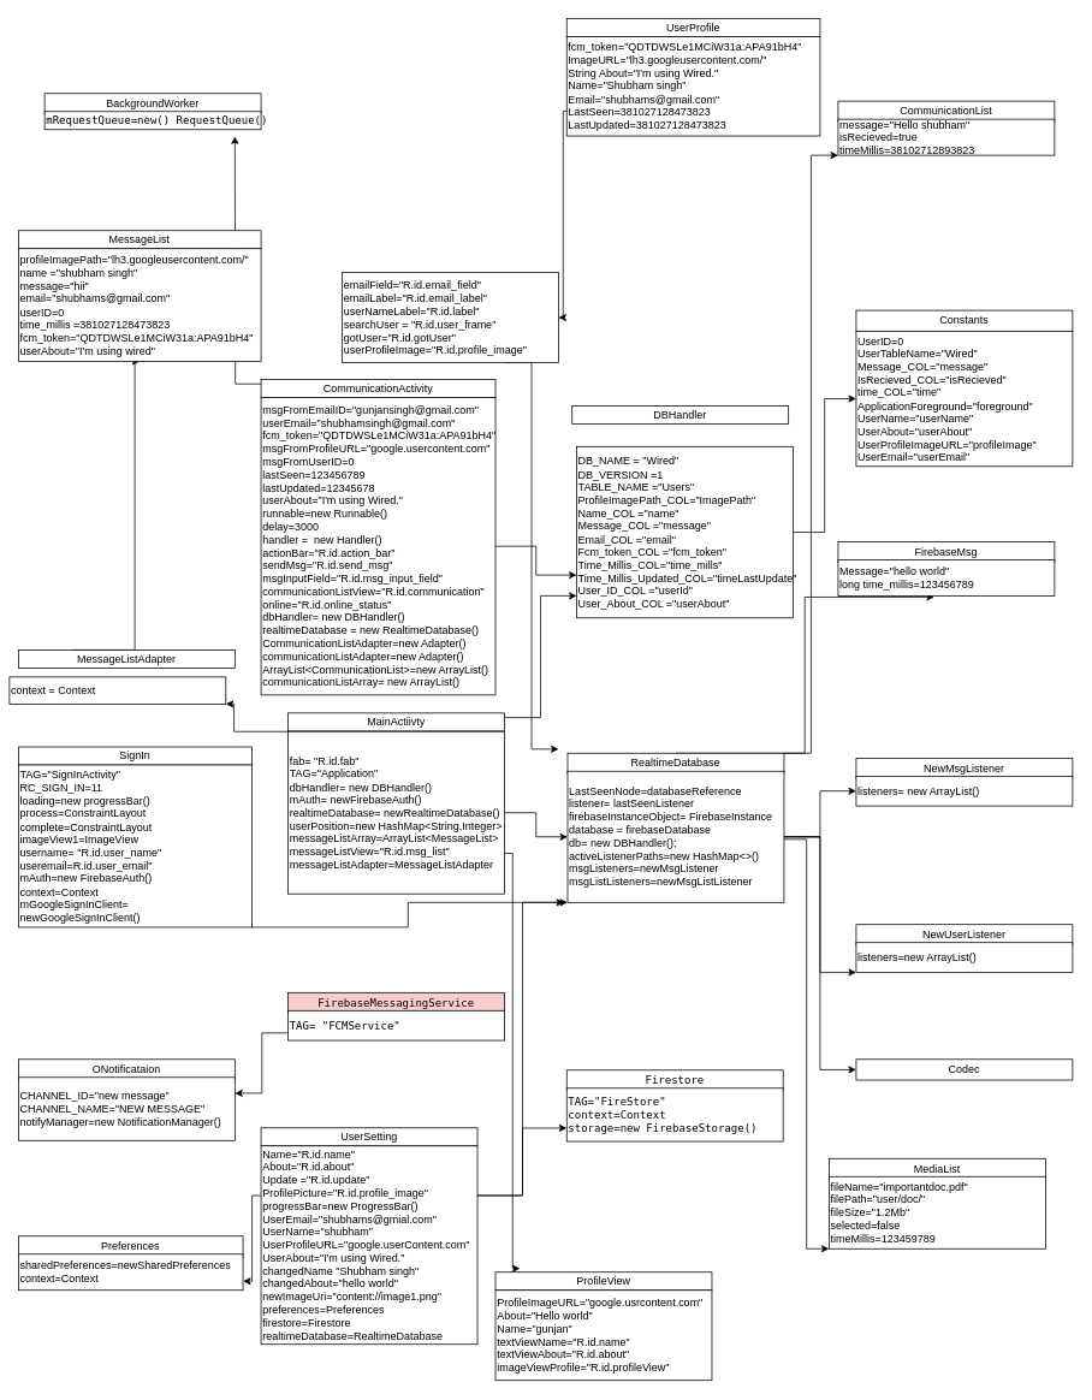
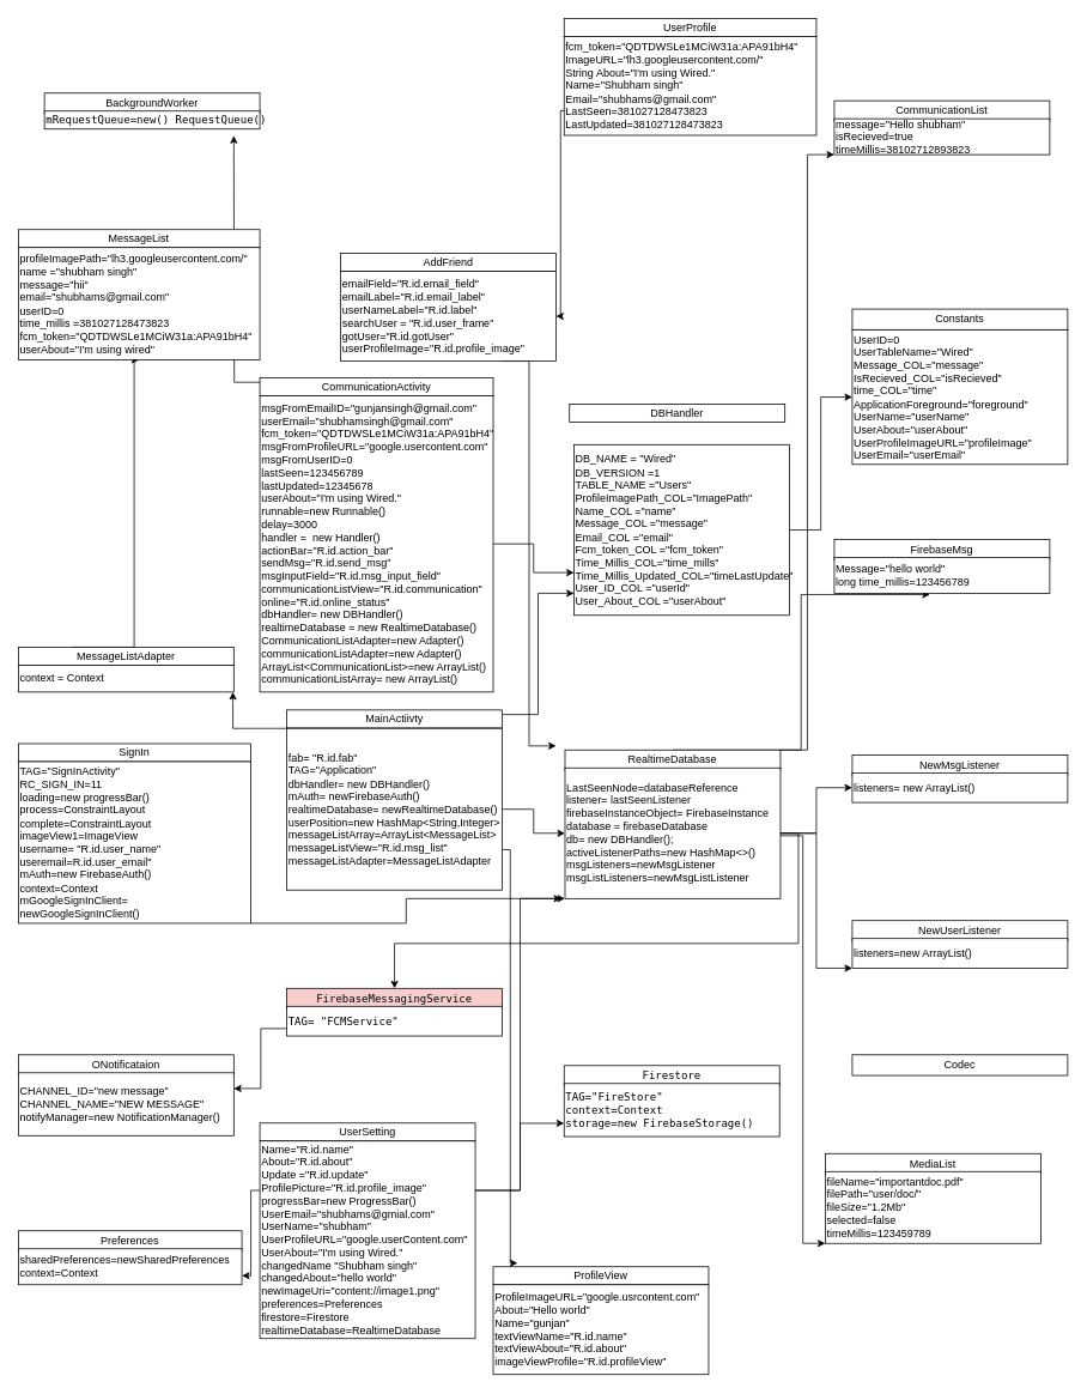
+ <mxCell id="12" value="AddFriend" style="rounded=0;whiteSpace=wrap;html=1;" parent="1" vertex="1"><mxGeometry x="379" y="281.5" width="240" height="20" as="geometry" /></mxCell>
- <mxCell id="29" value="&lt;div align=&quot;left&quot;&gt;context = Context&lt;br&gt;&lt;/div&gt;" style="rounded=0;whiteSpace=wrap;html=1;align=left;" parent="1" vertex="1"><mxGeometry x="10" y="750" width="240" height="30" as="geometry" /></mxCell>
+ <mxCell id="29" value="&lt;div align=&quot;left&quot;&gt;context = Context&lt;br&gt;&lt;/div&gt;" style="rounded=0;whiteSpace=wrap;html=1;align=left;" parent="1" vertex="1"><mxGeometry x="20" y="740" width="240" height="30" as="geometry" /></mxCell>
- <mxCell id="44" style="edgeStyle=orthogonalEdgeStyle;rounded=0;orthogonalLoop=1;jettySize=auto;html=1;exitX=1;exitY=0.5;exitDx=0;exitDy=0;entryX=0;entryY=0.5;entryDx=0;entryDy=0;" edge="1" parent="1" source="45" target="63"><mxGeometry relative="1" as="geometry" /></mxCell>
+ <mxCell id="44" style="edgeStyle=orthogonalEdgeStyle;rounded=0;orthogonalLoop=1;jettySize=auto;html=1;exitX=1;exitY=0.5;exitDx=0;exitDy=0;" edge="1" parent="1" source="45" target="47"><mxGeometry relative="1" as="geometry" /></mxCell>
